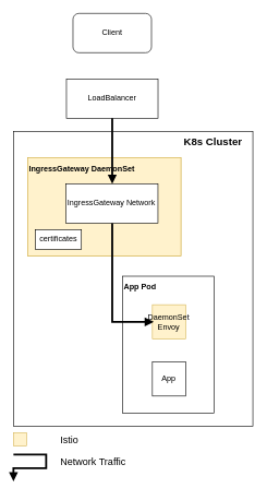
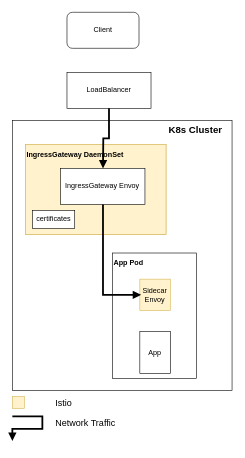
- <mxCell id="4" value="LoadBalancer" style="rounded=0;whiteSpace=wrap;html=1;" parent="1" vertex="1"><mxGeometry x="101" y="120" width="140" height="60" as="geometry" /></mxCell>
+ <mxCell id="4" value="LoadBalancer" style="rounded=0;whiteSpace=wrap;html=1;" parent="1" vertex="1"><mxGeometry x="111" y="120" width="140" height="60" as="geometry" /></mxCell>
- <mxCell id="11" value="IngressGateway Network" style="rounded=0;whiteSpace=wrap;html=1;" parent="9" vertex="1"><mxGeometry x="58.5" y="40" width="140.4" height="60" as="geometry" /></mxCell>
+ <mxCell id="11" value="IngressGateway Envoy" style="rounded=0;whiteSpace=wrap;html=1;" parent="9" vertex="1"><mxGeometry x="58.5" y="40" width="140.4" height="60" as="geometry" /></mxCell>
- <mxCell id="7" value="DaemonSet Envoy" style="rounded=0;whiteSpace=wrap;html=1;fillColor=#fff2cc;strokeColor=#d6b656;" parent="5" vertex="1"><mxGeometry x="25.385" y="43.542" width="50.769" height="52.25" as="geometry" /></mxCell>
+ <mxCell id="7" value="Sidecar Envoy" style="rounded=0;whiteSpace=wrap;html=1;fillColor=#fff2cc;strokeColor=#d6b656;" parent="5" vertex="1"><mxGeometry x="25.385" y="43.542" width="50.769" height="52.25" as="geometry" /></mxCell>
- <mxCell id="8" value="App" style="rounded=0;whiteSpace=wrap;html=1;" parent="5" vertex="1"><mxGeometry x="25.385" y="130.625" width="50.769" height="52.25" as="geometry" /></mxCell>
+ <mxCell id="8" value="App" style="rounded=0;whiteSpace=wrap;html=1;" parent="5" vertex="1"><mxGeometry x="25.385" y="130.625" width="50.769" height="70" as="geometry" /></mxCell>
